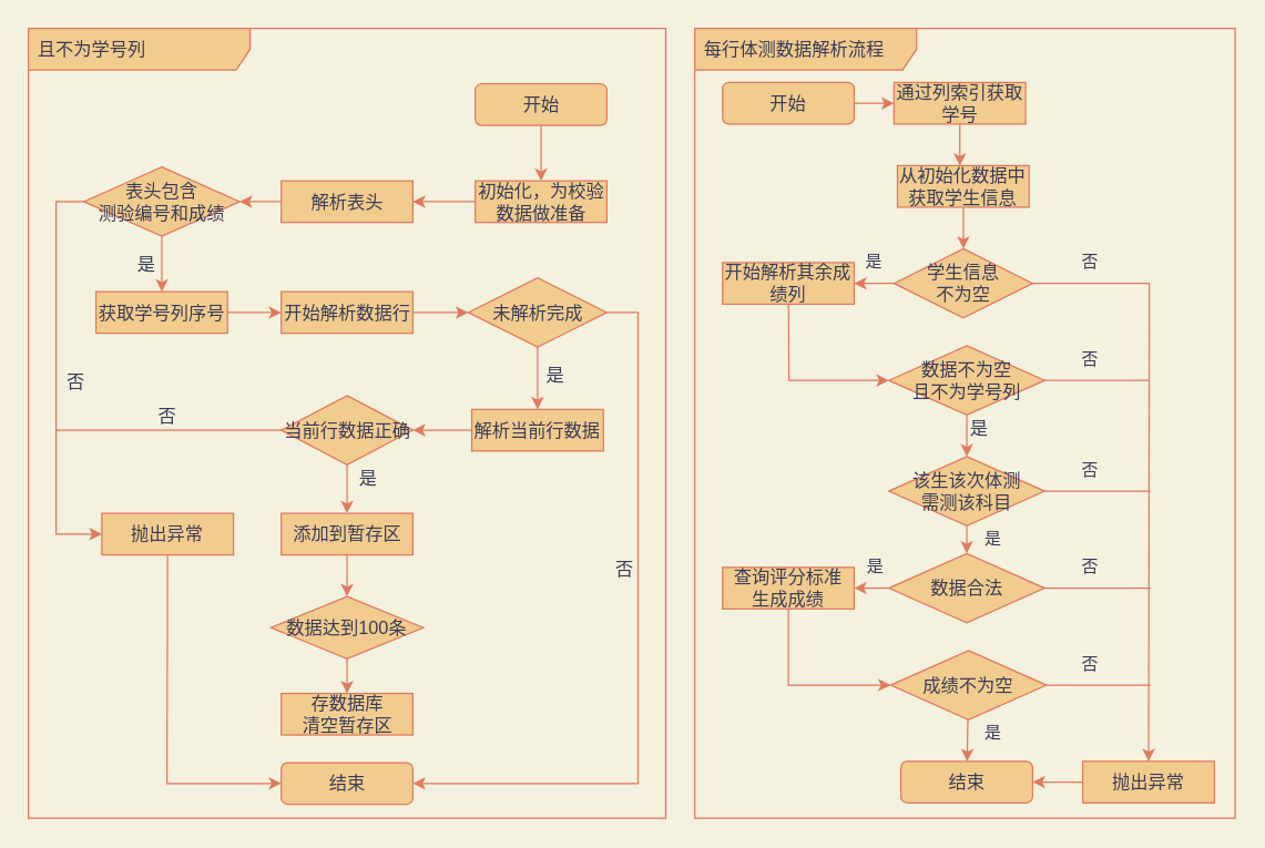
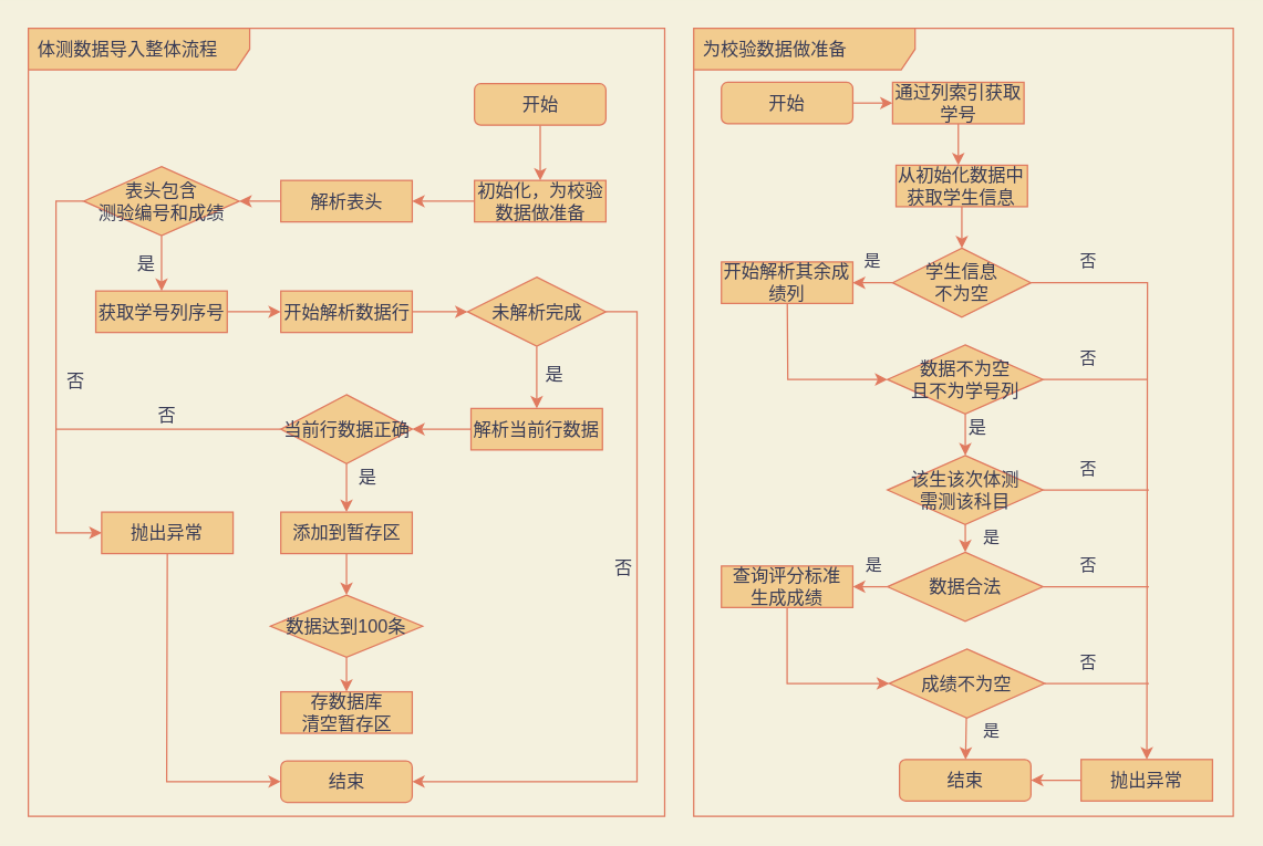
- <mxCell id="76" value="且不为学号列" style="shape=umlFrame;whiteSpace=wrap;html=1;width=160;height=30;boundedLbl=1;verticalAlign=middle;align=left;spacingLeft=5;rounded=0;sketch=0;fontFamily=Helvetica;fontSize=13;fontColor=#393C56;strokeColor=#E07A5F;strokeWidth=1;fillColor=#F2CC8F;" parent="1" vertex="1"><mxGeometry x="20" y="20" width="460" height="570" as="geometry" /></mxCell>
+ <mxCell id="76" value="体测数据导入整体流程" style="shape=umlFrame;whiteSpace=wrap;html=1;width=160;height=30;boundedLbl=1;verticalAlign=middle;align=left;spacingLeft=5;rounded=0;sketch=0;fontFamily=Helvetica;fontSize=13;fontColor=#393C56;strokeColor=#E07A5F;strokeWidth=1;fillColor=#F2CC8F;" parent="1" vertex="1"><mxGeometry x="20" y="20" width="460" height="570" as="geometry" /></mxCell>
- <mxCell id="77" value="每行体测数据解析流程" style="shape=umlFrame;whiteSpace=wrap;html=1;width=160;height=30;boundedLbl=1;verticalAlign=middle;align=left;spacingLeft=5;rounded=0;sketch=0;fontFamily=Helvetica;fontSize=13;fontColor=#393C56;strokeColor=#E07A5F;strokeWidth=1;fillColor=#F2CC8F;" parent="1" vertex="1"><mxGeometry x="501" y="20" width="390" height="570" as="geometry" /></mxCell>
+ <mxCell id="77" value="为校验数据做准备" style="shape=umlFrame;whiteSpace=wrap;html=1;width=160;height=30;boundedLbl=1;verticalAlign=middle;align=left;spacingLeft=5;rounded=0;sketch=0;fontFamily=Helvetica;fontSize=13;fontColor=#393C56;strokeColor=#E07A5F;strokeWidth=1;fillColor=#F2CC8F;" parent="1" vertex="1"><mxGeometry x="501" y="20" width="390" height="570" as="geometry" /></mxCell>
